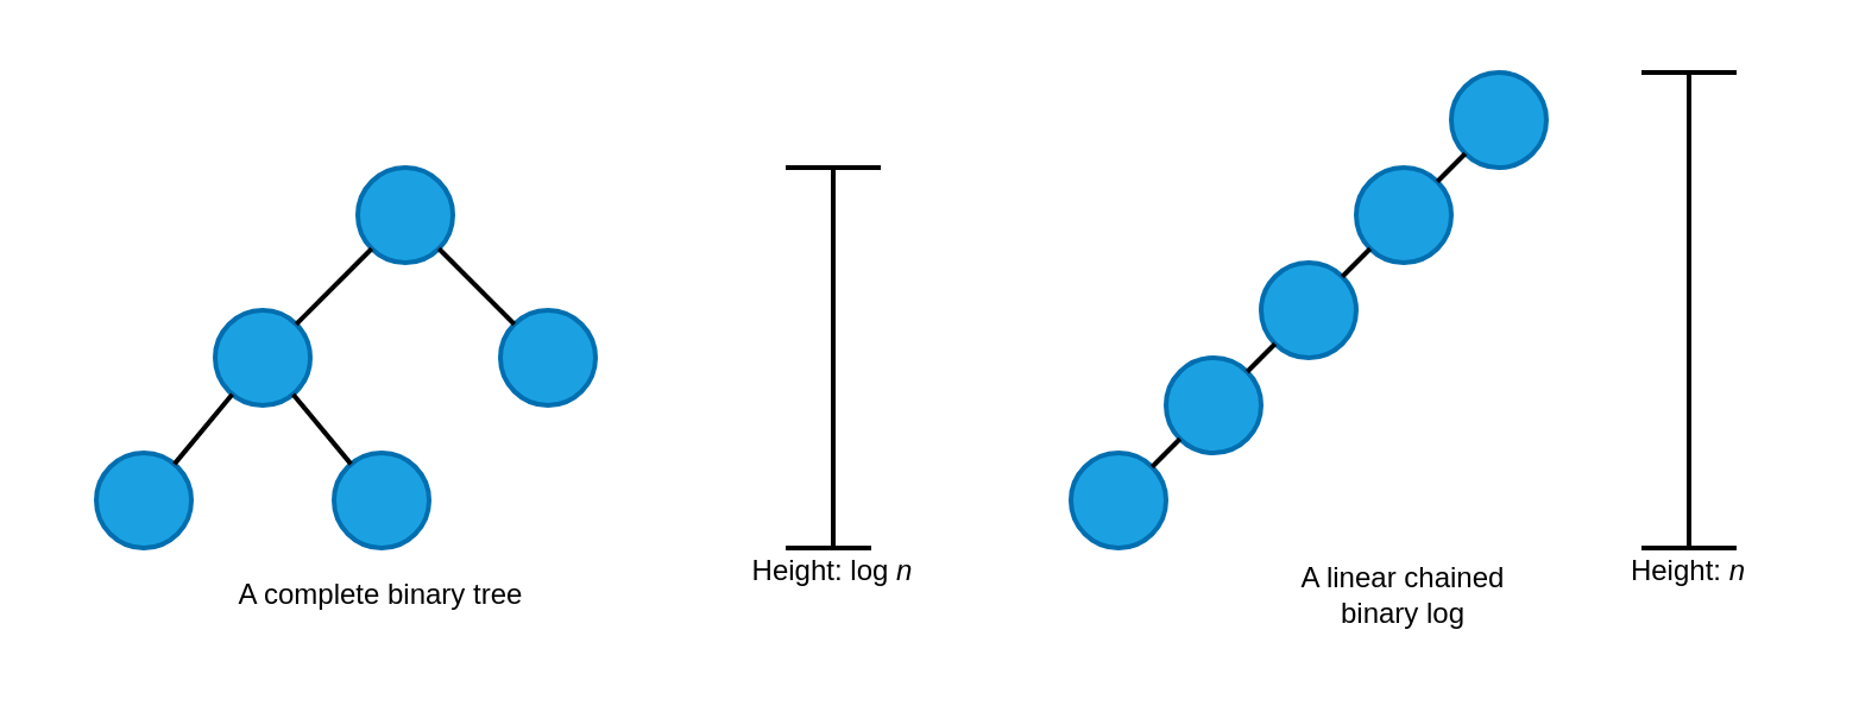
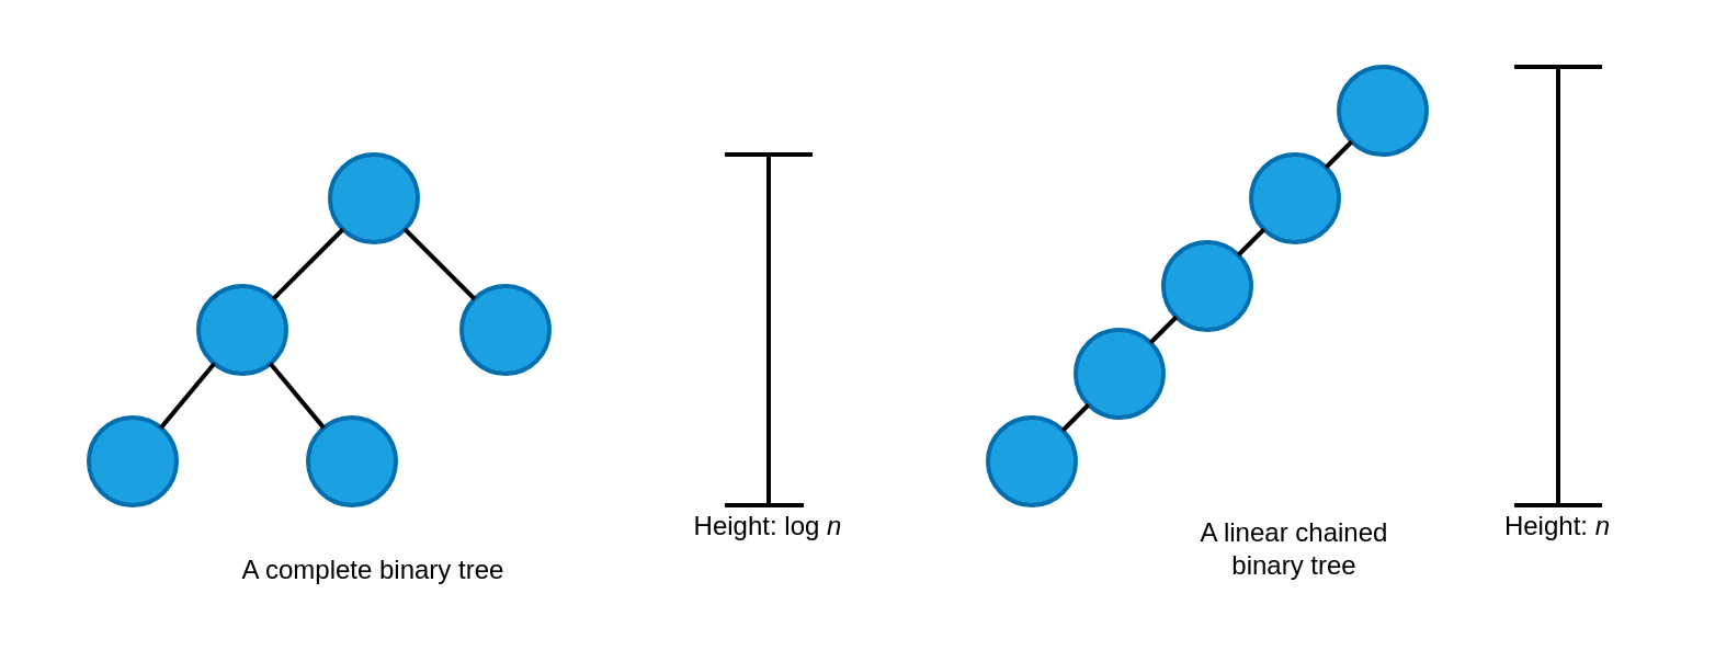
- <mxCell id="28" value="&lt;font color=&quot;#000000&quot;&gt;A complete binary tree&lt;/font&gt;" style="text;html=1;strokeColor=none;fillColor=none;align=center;verticalAlign=middle;whiteSpace=wrap;rounded=0;" parent="1" vertex="1"><mxGeometry x="90" y="240" width="140" height="20" as="geometry" /></mxCell>
+ <mxCell id="28" value="&lt;font color=&quot;#000000&quot;&gt;A complete binary tree&lt;/font&gt;" style="text;html=1;strokeColor=none;fillColor=none;align=center;verticalAlign=middle;whiteSpace=wrap;rounded=0;" parent="1" vertex="1"><mxGeometry x="100" y="250" width="140" height="20" as="geometry" /></mxCell>
- <mxCell id="29" value="&lt;font color=&quot;#000000&quot;&gt;A linear chained binary log&lt;/font&gt;" style="text;html=1;strokeColor=none;fillColor=none;align=center;verticalAlign=middle;whiteSpace=wrap;rounded=0;" parent="1" vertex="1"><mxGeometry x="535" y="240" width="110" height="20" as="geometry" /></mxCell>
+ <mxCell id="29" value="&lt;font color=&quot;#000000&quot;&gt;A linear chained binary tree&lt;/font&gt;" style="text;html=1;strokeColor=none;fillColor=none;align=center;verticalAlign=middle;whiteSpace=wrap;rounded=0;" parent="1" vertex="1"><mxGeometry x="535" y="240" width="110" height="20" as="geometry" /></mxCell>
